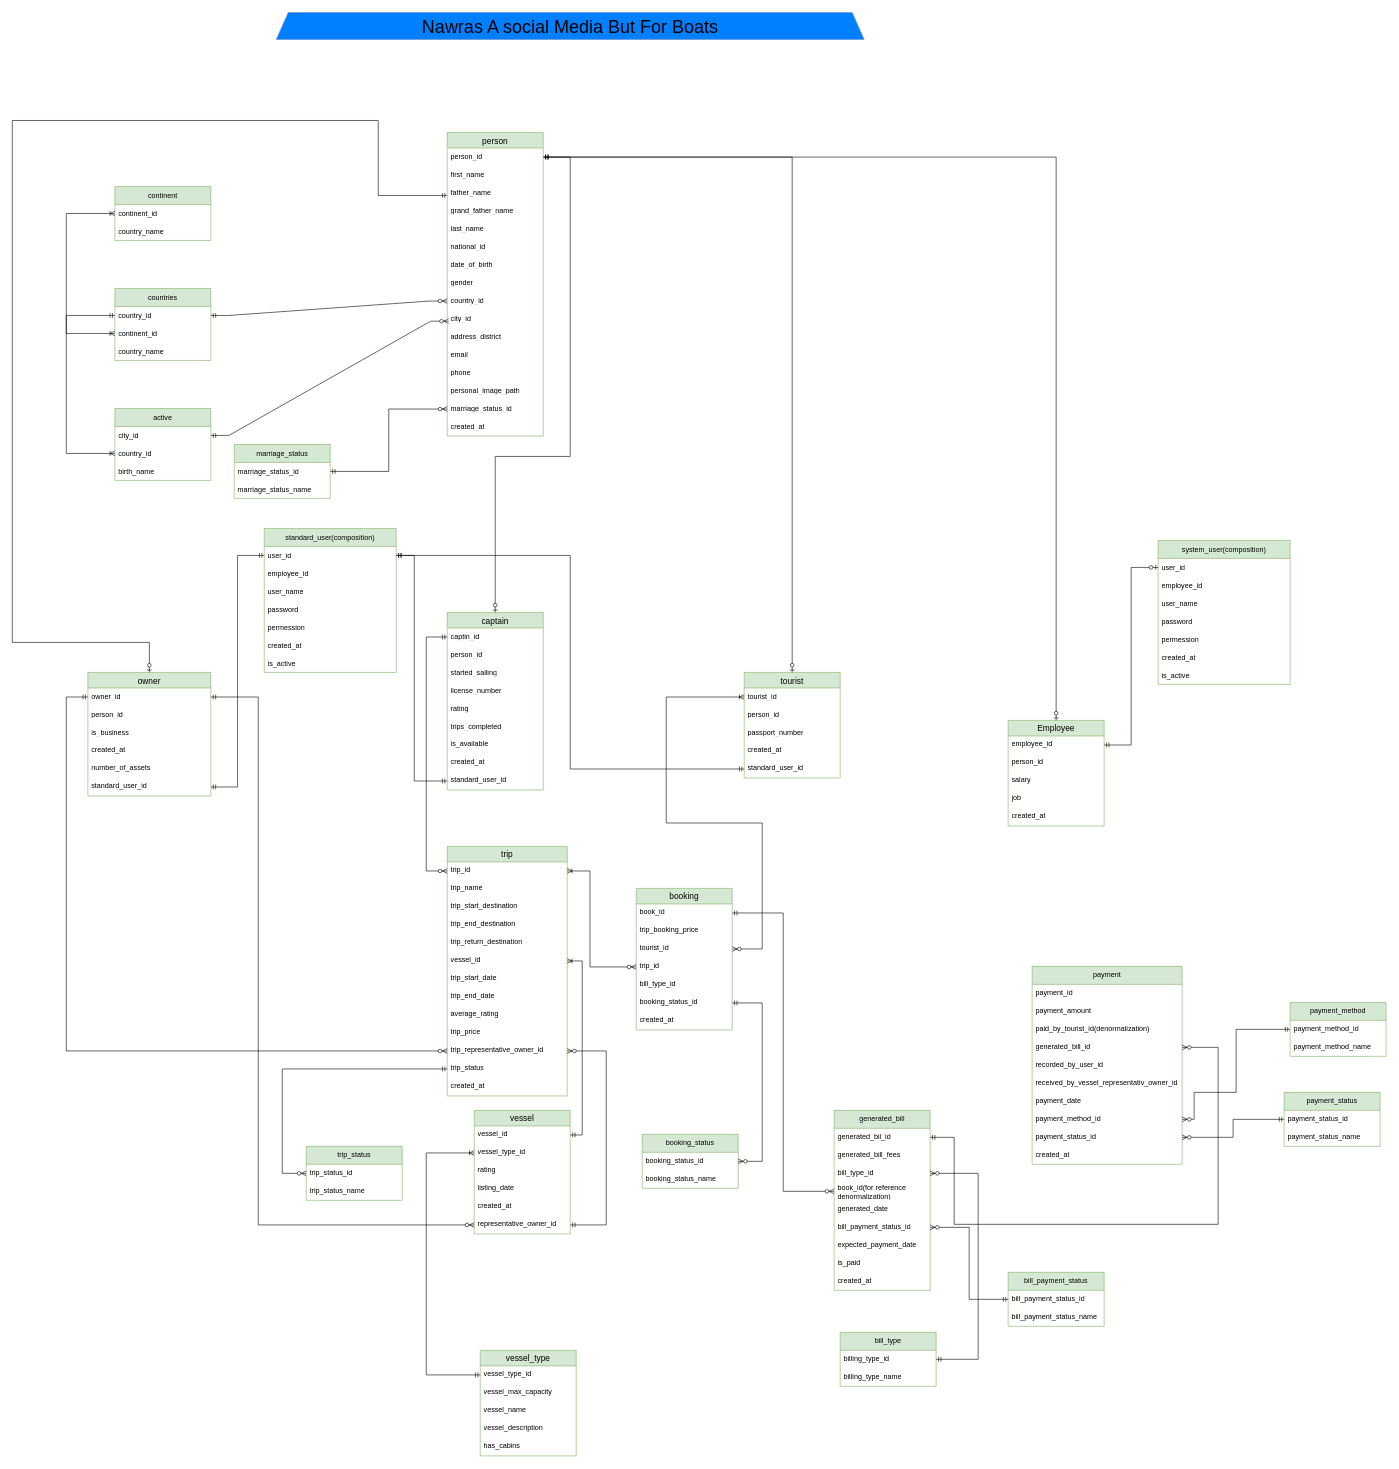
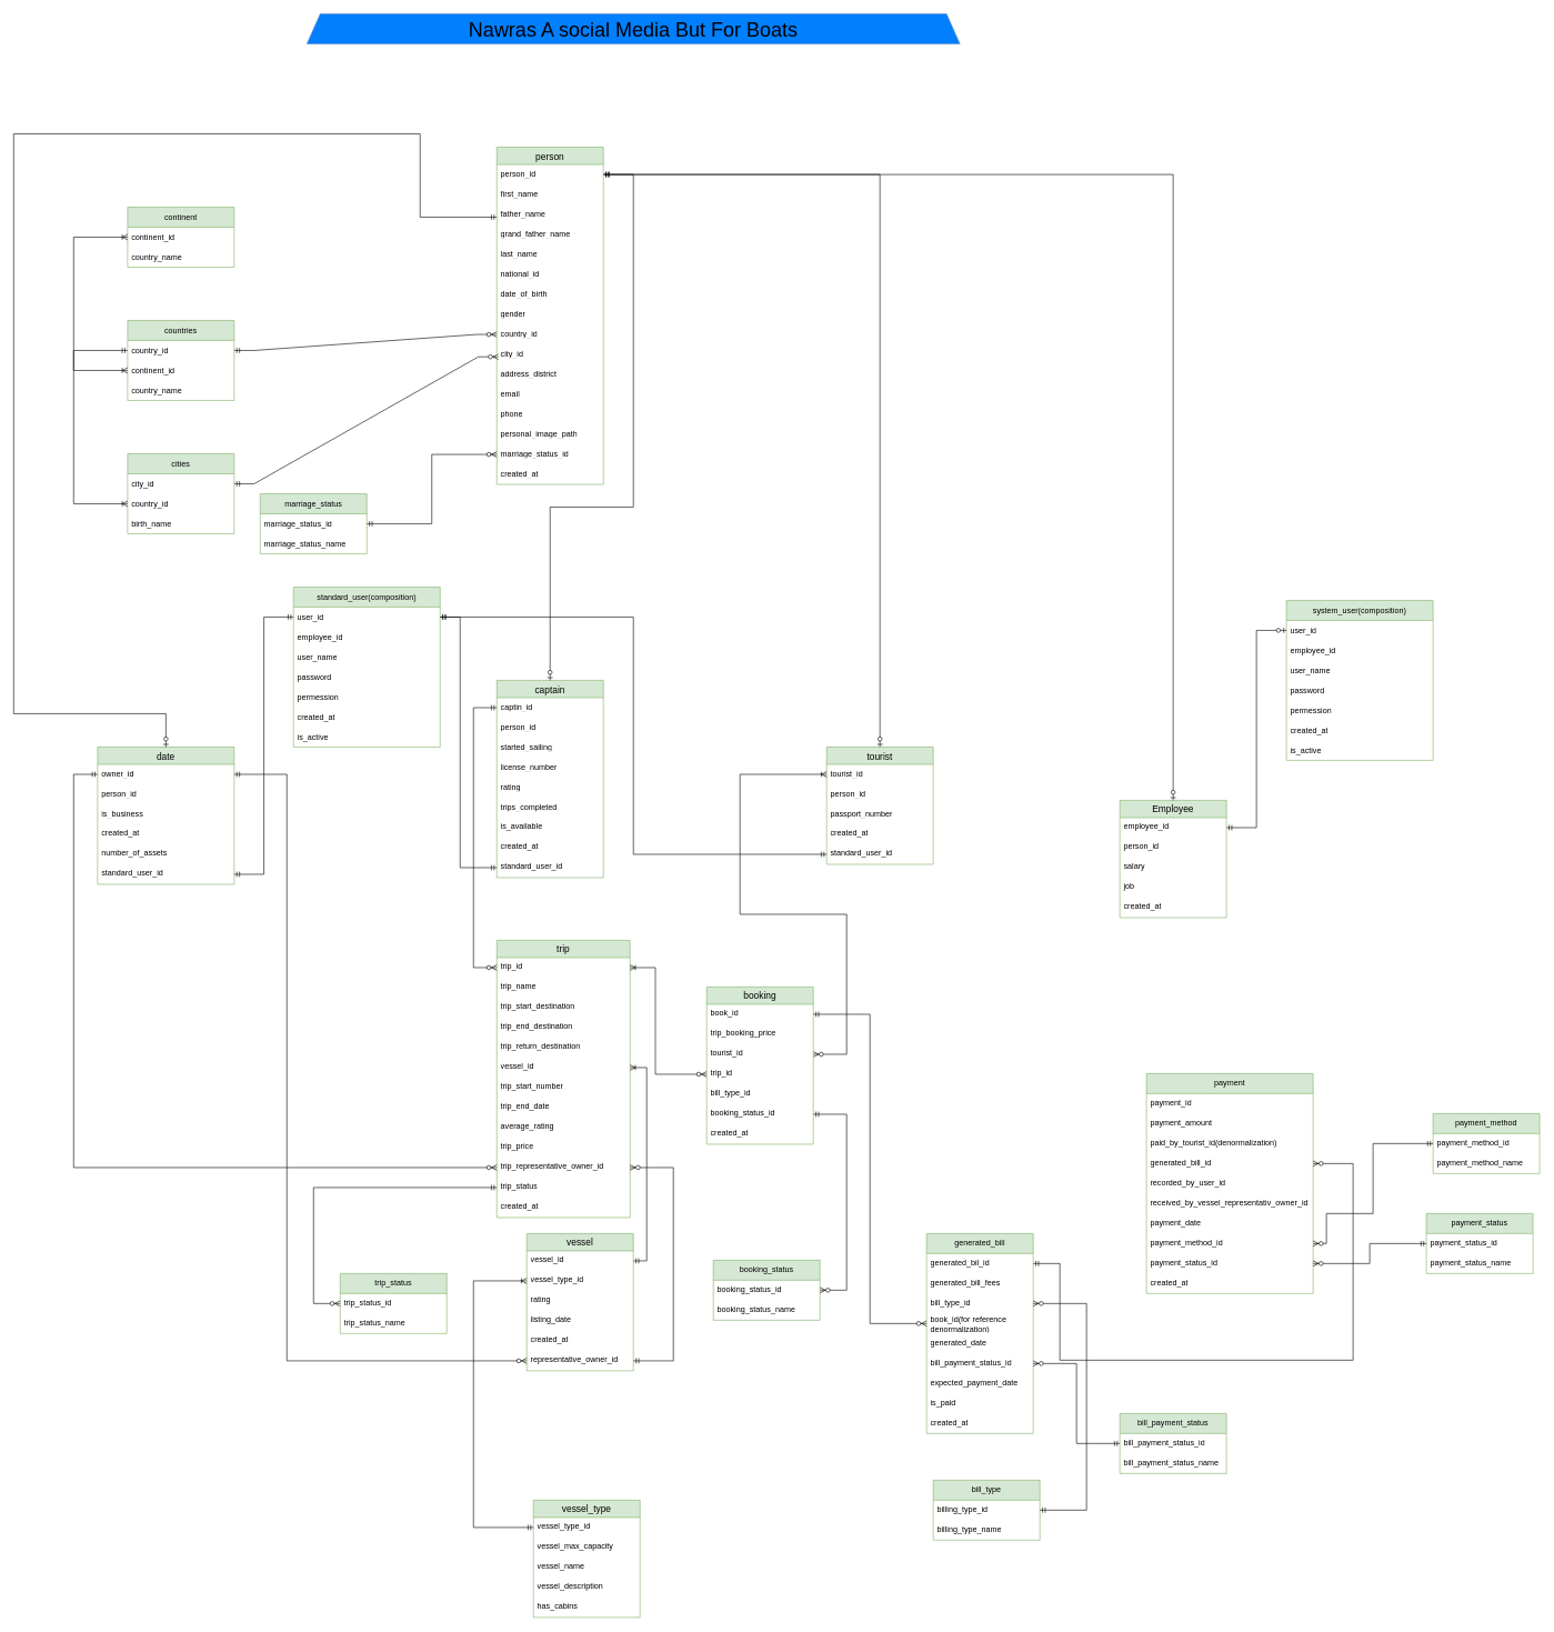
- <mxCell id="63" value="active" style="swimlane;fontStyle=0;childLayout=stackLayout;horizontal=1;startSize=30;horizontalStack=0;resizeParent=1;resizeParentMax=0;resizeLast=0;collapsible=1;marginBottom=0;whiteSpace=wrap;html=1;fillColor=#d5e8d4;strokeColor=#82b366;" parent="1" vertex="1"><mxGeometry x="191" y="680" width="160" height="120" as="geometry" /></mxCell>
+ <mxCell id="63" value="cities" style="swimlane;fontStyle=0;childLayout=stackLayout;horizontal=1;startSize=30;horizontalStack=0;resizeParent=1;resizeParentMax=0;resizeLast=0;collapsible=1;marginBottom=0;whiteSpace=wrap;html=1;fillColor=#d5e8d4;strokeColor=#82b366;" parent="1" vertex="1"><mxGeometry x="191" y="680" width="160" height="120" as="geometry" /></mxCell>
- <mxCell id="18" value="owner" style="swimlane;fontStyle=0;childLayout=stackLayout;horizontal=1;startSize=26;horizontalStack=0;resizeParent=1;resizeParentMax=0;resizeLast=0;collapsible=1;marginBottom=0;align=center;fontSize=14;fillColor=#d5e8d4;strokeColor=#82b366;" parent="1" vertex="1"><mxGeometry x="146" y="1120" width="205" height="206" as="geometry" /></mxCell>
+ <mxCell id="18" value="date" style="swimlane;fontStyle=0;childLayout=stackLayout;horizontal=1;startSize=26;horizontalStack=0;resizeParent=1;resizeParentMax=0;resizeLast=0;collapsible=1;marginBottom=0;align=center;fontSize=14;fillColor=#d5e8d4;strokeColor=#82b366;" parent="1" vertex="1"><mxGeometry x="146" y="1120" width="205" height="206" as="geometry" /></mxCell>
- <mxCell id="32" value="trip_start_date" style="text;strokeColor=none;fillColor=none;spacingLeft=4;spacingRight=4;overflow=hidden;rotatable=0;points=[[0,0.5],[1,0.5]];portConstraint=eastwest;fontSize=12;whiteSpace=wrap;html=1;" parent="25" vertex="1"><mxGeometry y="206" width="200" height="30" as="geometry" /></mxCell>
+ <mxCell id="32" value="trip_start_number" style="text;strokeColor=none;fillColor=none;spacingLeft=4;spacingRight=4;overflow=hidden;rotatable=0;points=[[0,0.5],[1,0.5]];portConstraint=eastwest;fontSize=12;whiteSpace=wrap;html=1;" parent="25" vertex="1"><mxGeometry y="206" width="200" height="30" as="geometry" /></mxCell>
